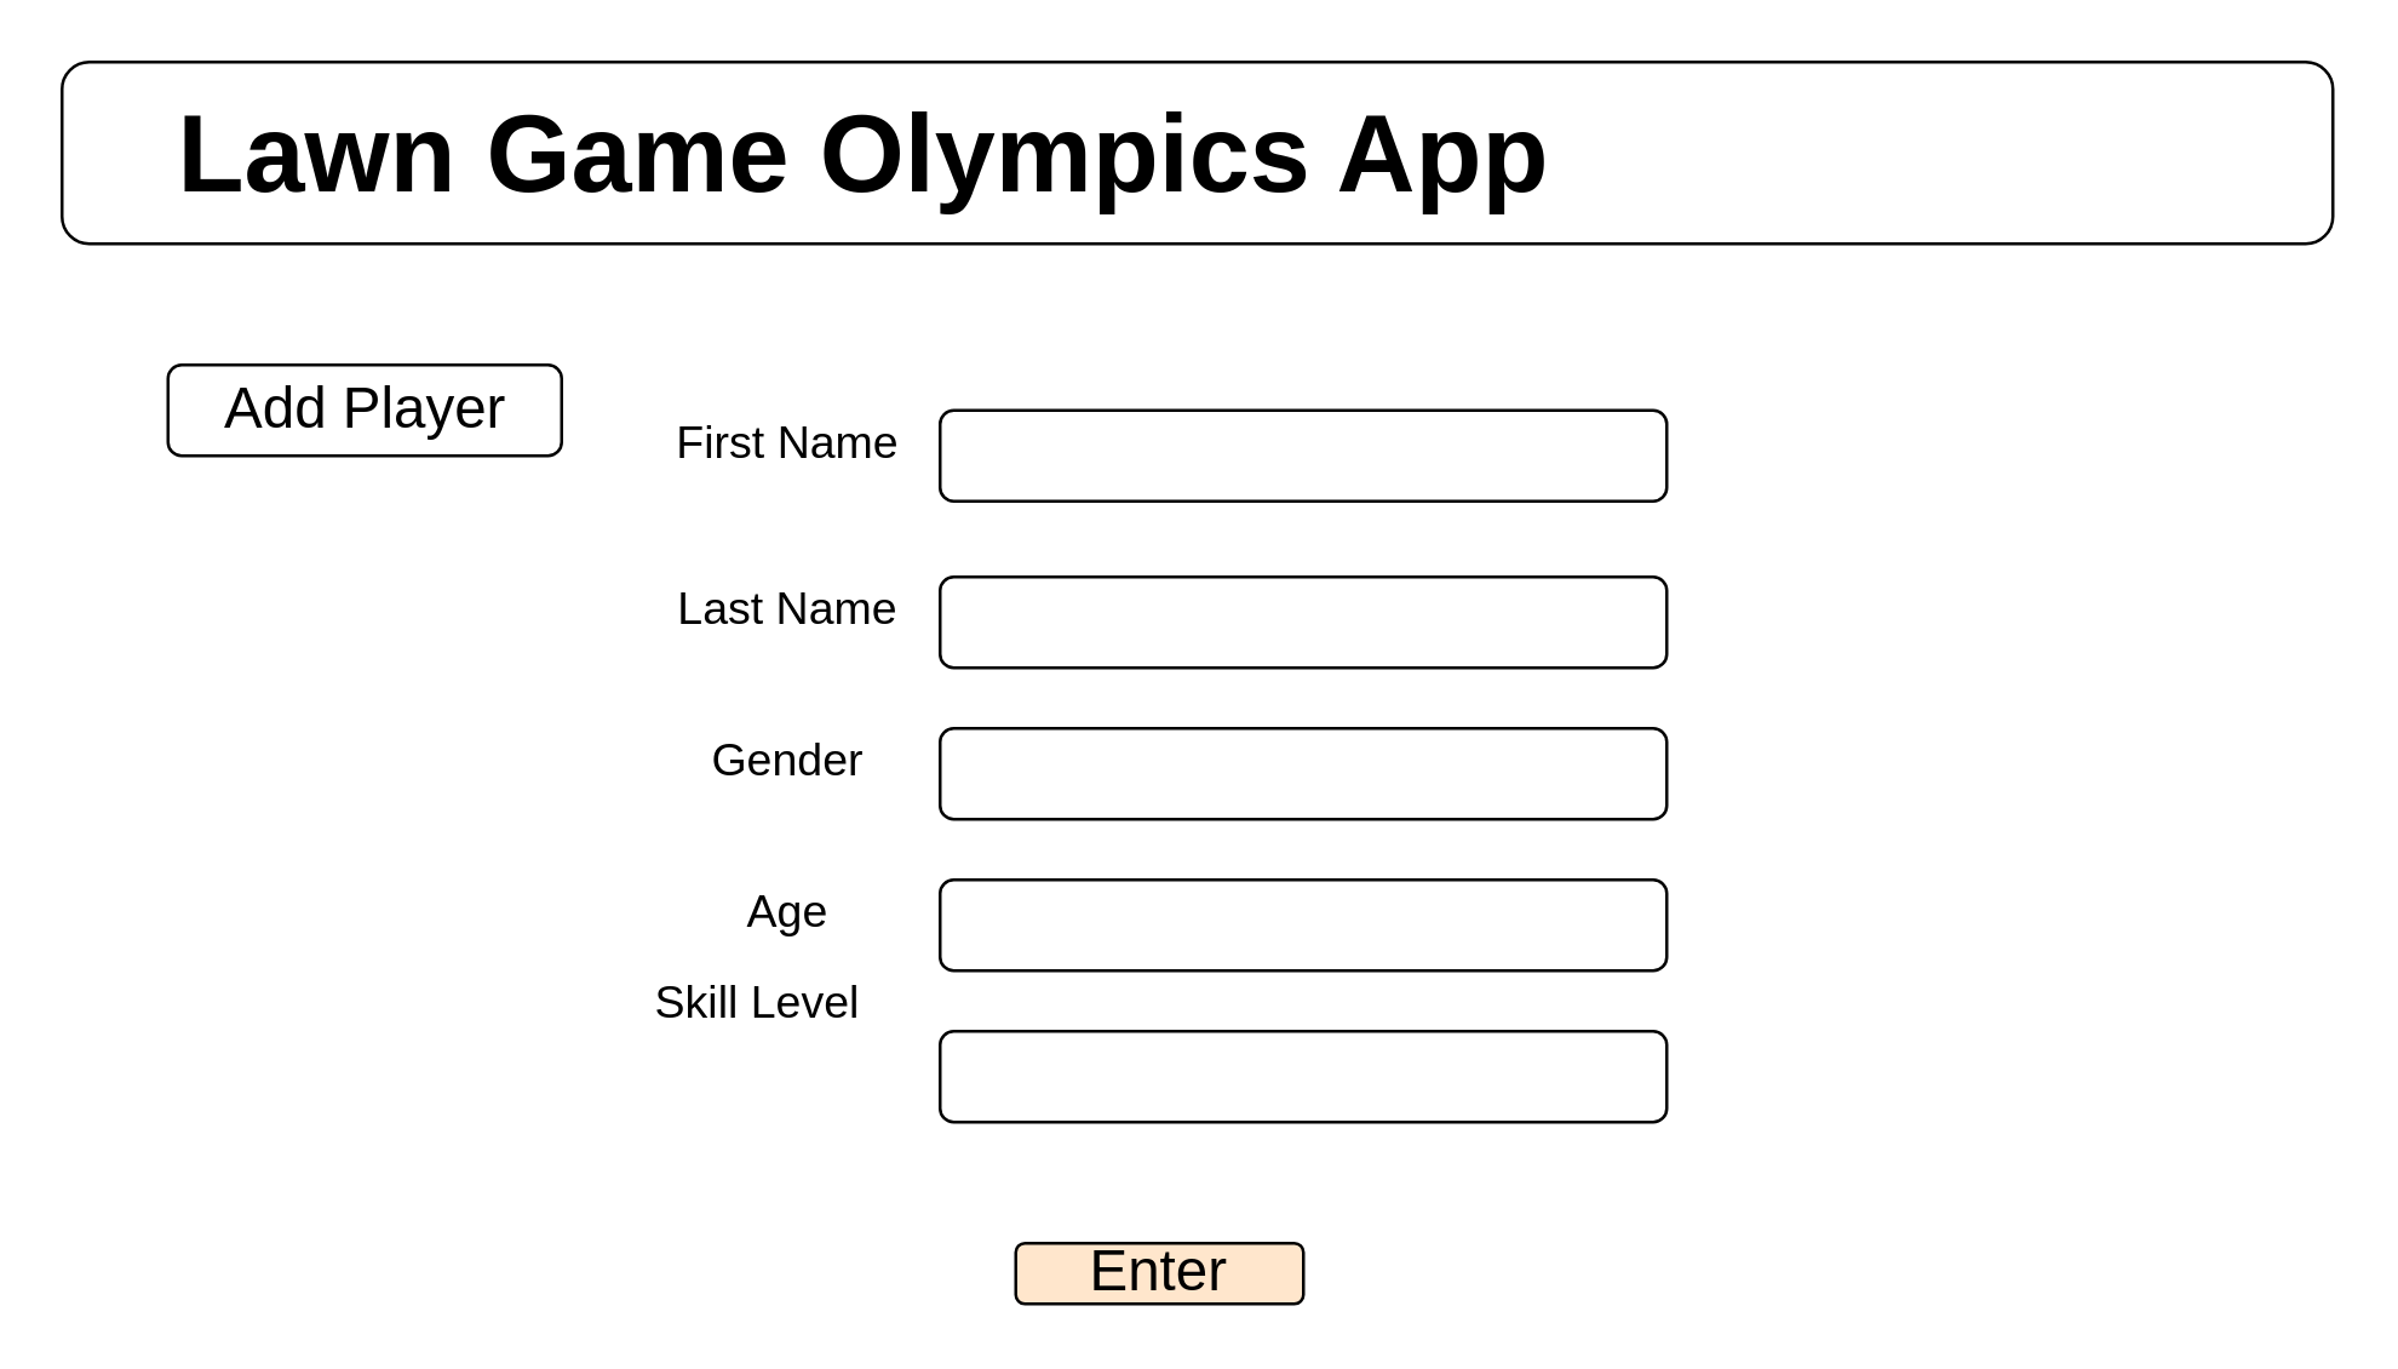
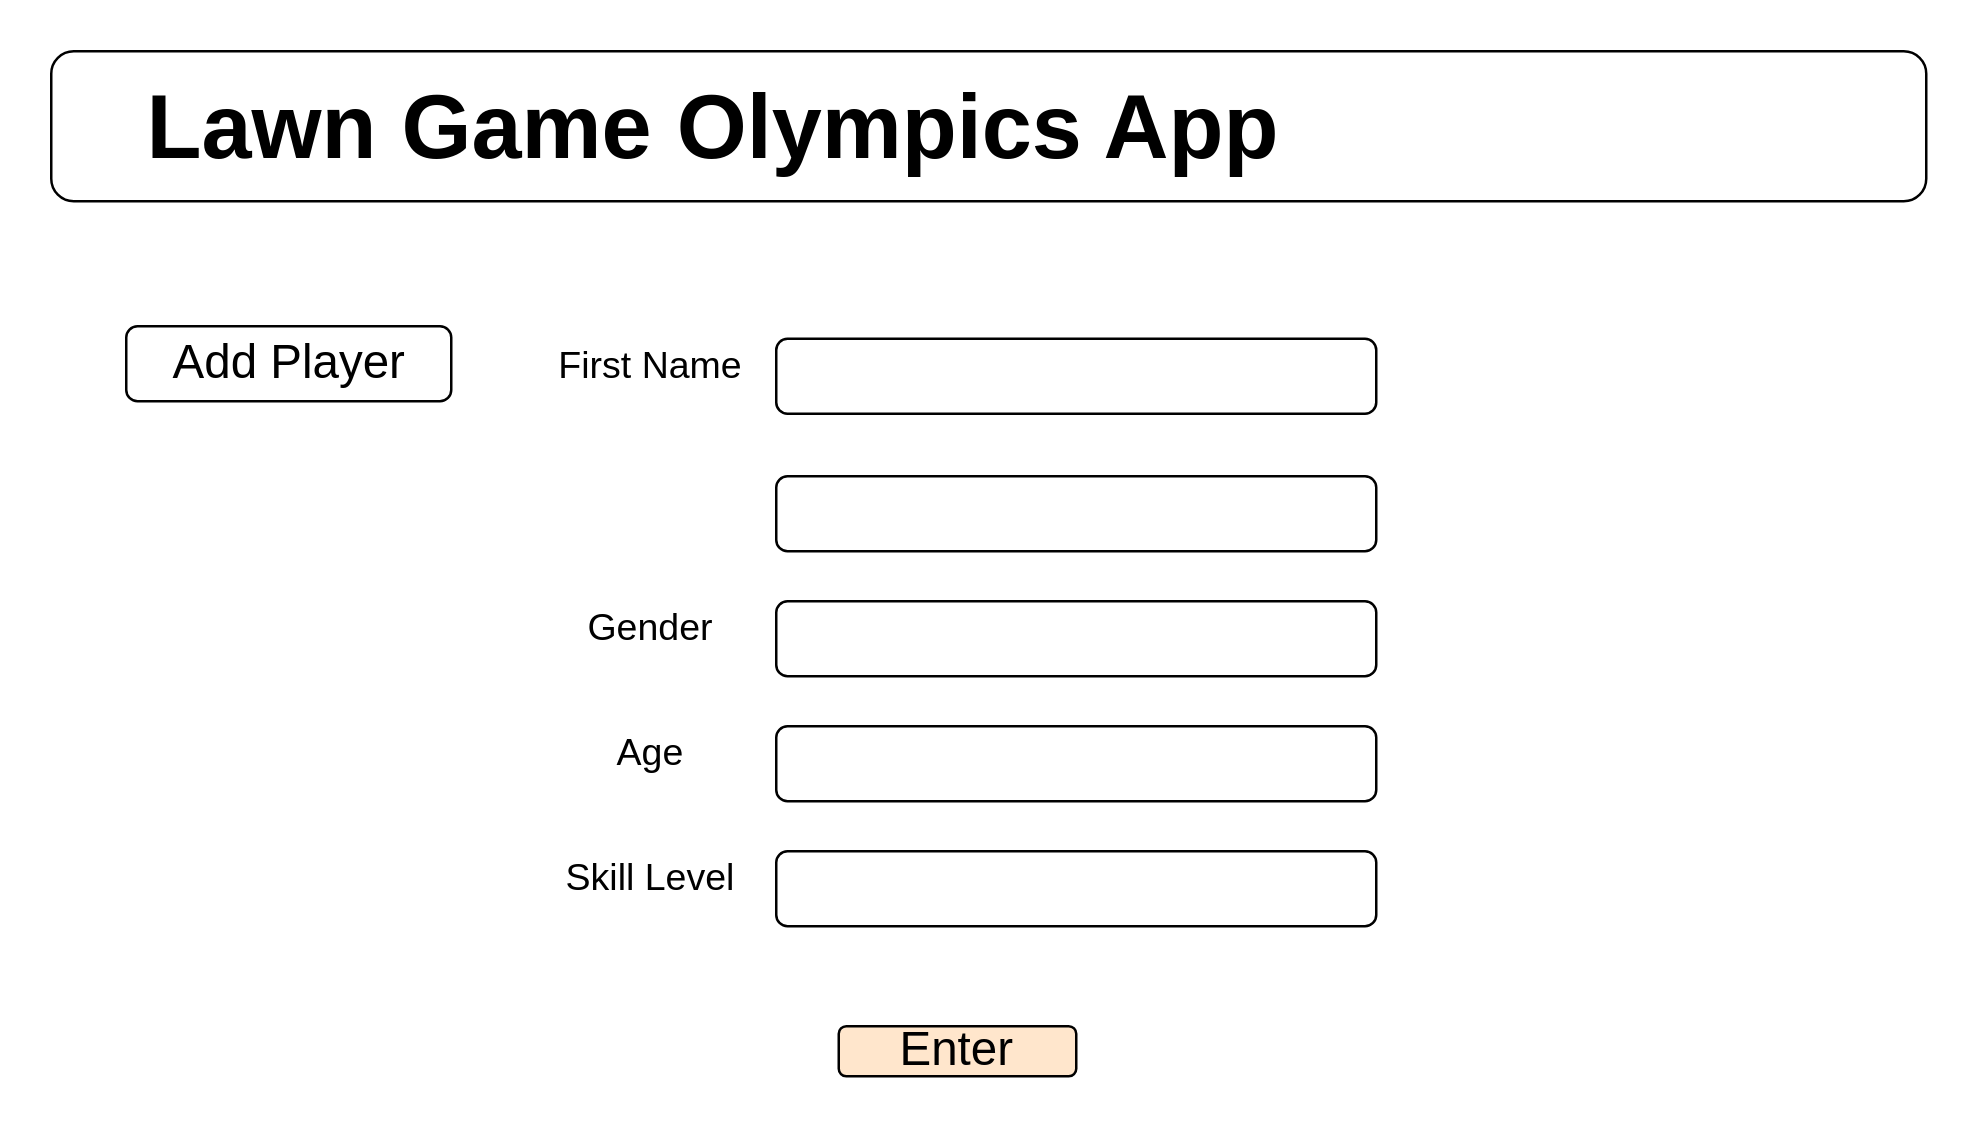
- <mxCell id="4" value="Add Player" style="rounded=1;fontSize=19;align=center;html=1;" vertex="1" parent="1"><mxGeometry x="55" y="120" width="130" height="30" as="geometry" /></mxCell>
+ <mxCell id="4" value="Add Player" style="rounded=1;fontSize=19;align=center;html=1;" vertex="1" parent="1"><mxGeometry x="50" y="130" width="130" height="30" as="geometry" /></mxCell>
- <mxCell id="7" value="&lt;font style=&quot;font-size: 15px&quot;&gt;Last Name&lt;/font&gt;" style="text;html=1;strokeColor=none;fillColor=none;align=center;verticalAlign=middle;whiteSpace=wrap;rounded=0;fontSize=19;" vertex="1" parent="1"><mxGeometry x="210" y="190" width="100" height="20" as="geometry" /></mxCell>
- <mxCell id="13" value="&lt;font style=&quot;font-size: 15px&quot;&gt;Skill Level&lt;/font&gt;" style="text;html=1;strokeColor=none;fillColor=none;align=center;verticalAlign=middle;whiteSpace=wrap;rounded=0;fontSize=19;" vertex="1" parent="1"><mxGeometry x="200" y="320" width="100" height="20" as="geometry" /></mxCell>
+ <mxCell id="13" value="&lt;font style=&quot;font-size: 15px&quot;&gt;Skill Level&lt;/font&gt;" style="text;html=1;strokeColor=none;fillColor=none;align=center;verticalAlign=middle;whiteSpace=wrap;rounded=0;fontSize=19;" vertex="1" parent="1"><mxGeometry x="210" y="340" width="100" height="20" as="geometry" /></mxCell>
